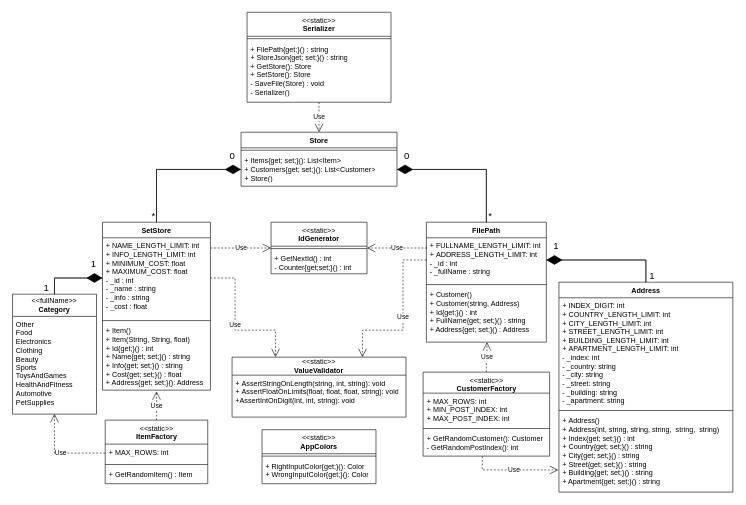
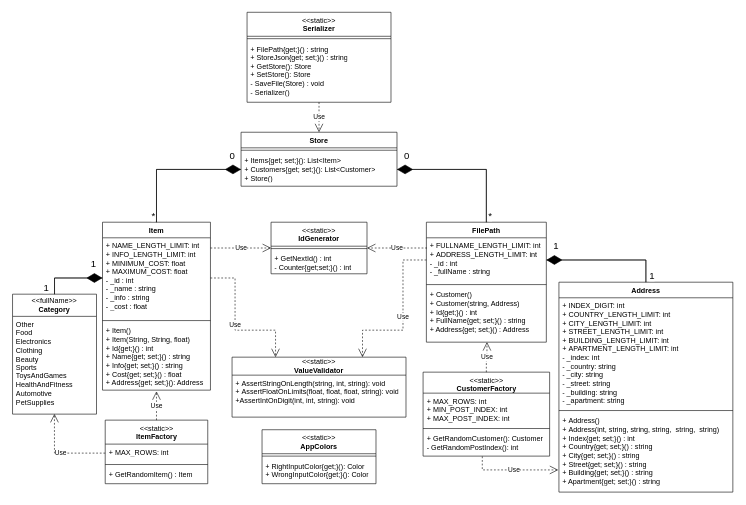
- <mxCell id="6" value="SetStore" style="swimlane;fontStyle=1;align=center;verticalAlign=top;childLayout=stackLayout;horizontal=1;startSize=26;horizontalStack=0;resizeParent=1;resizeParentMax=0;resizeLast=0;collapsible=1;marginBottom=0;whiteSpace=wrap;html=1;" parent="1" vertex="1"><mxGeometry x="170" y="370" width="180" height="280" as="geometry" /></mxCell>
+ <mxCell id="6" value="Item" style="swimlane;fontStyle=1;align=center;verticalAlign=top;childLayout=stackLayout;horizontal=1;startSize=26;horizontalStack=0;resizeParent=1;resizeParentMax=0;resizeLast=0;collapsible=1;marginBottom=0;whiteSpace=wrap;html=1;" parent="1" vertex="1"><mxGeometry x="170" y="370" width="180" height="280" as="geometry" /></mxCell>
